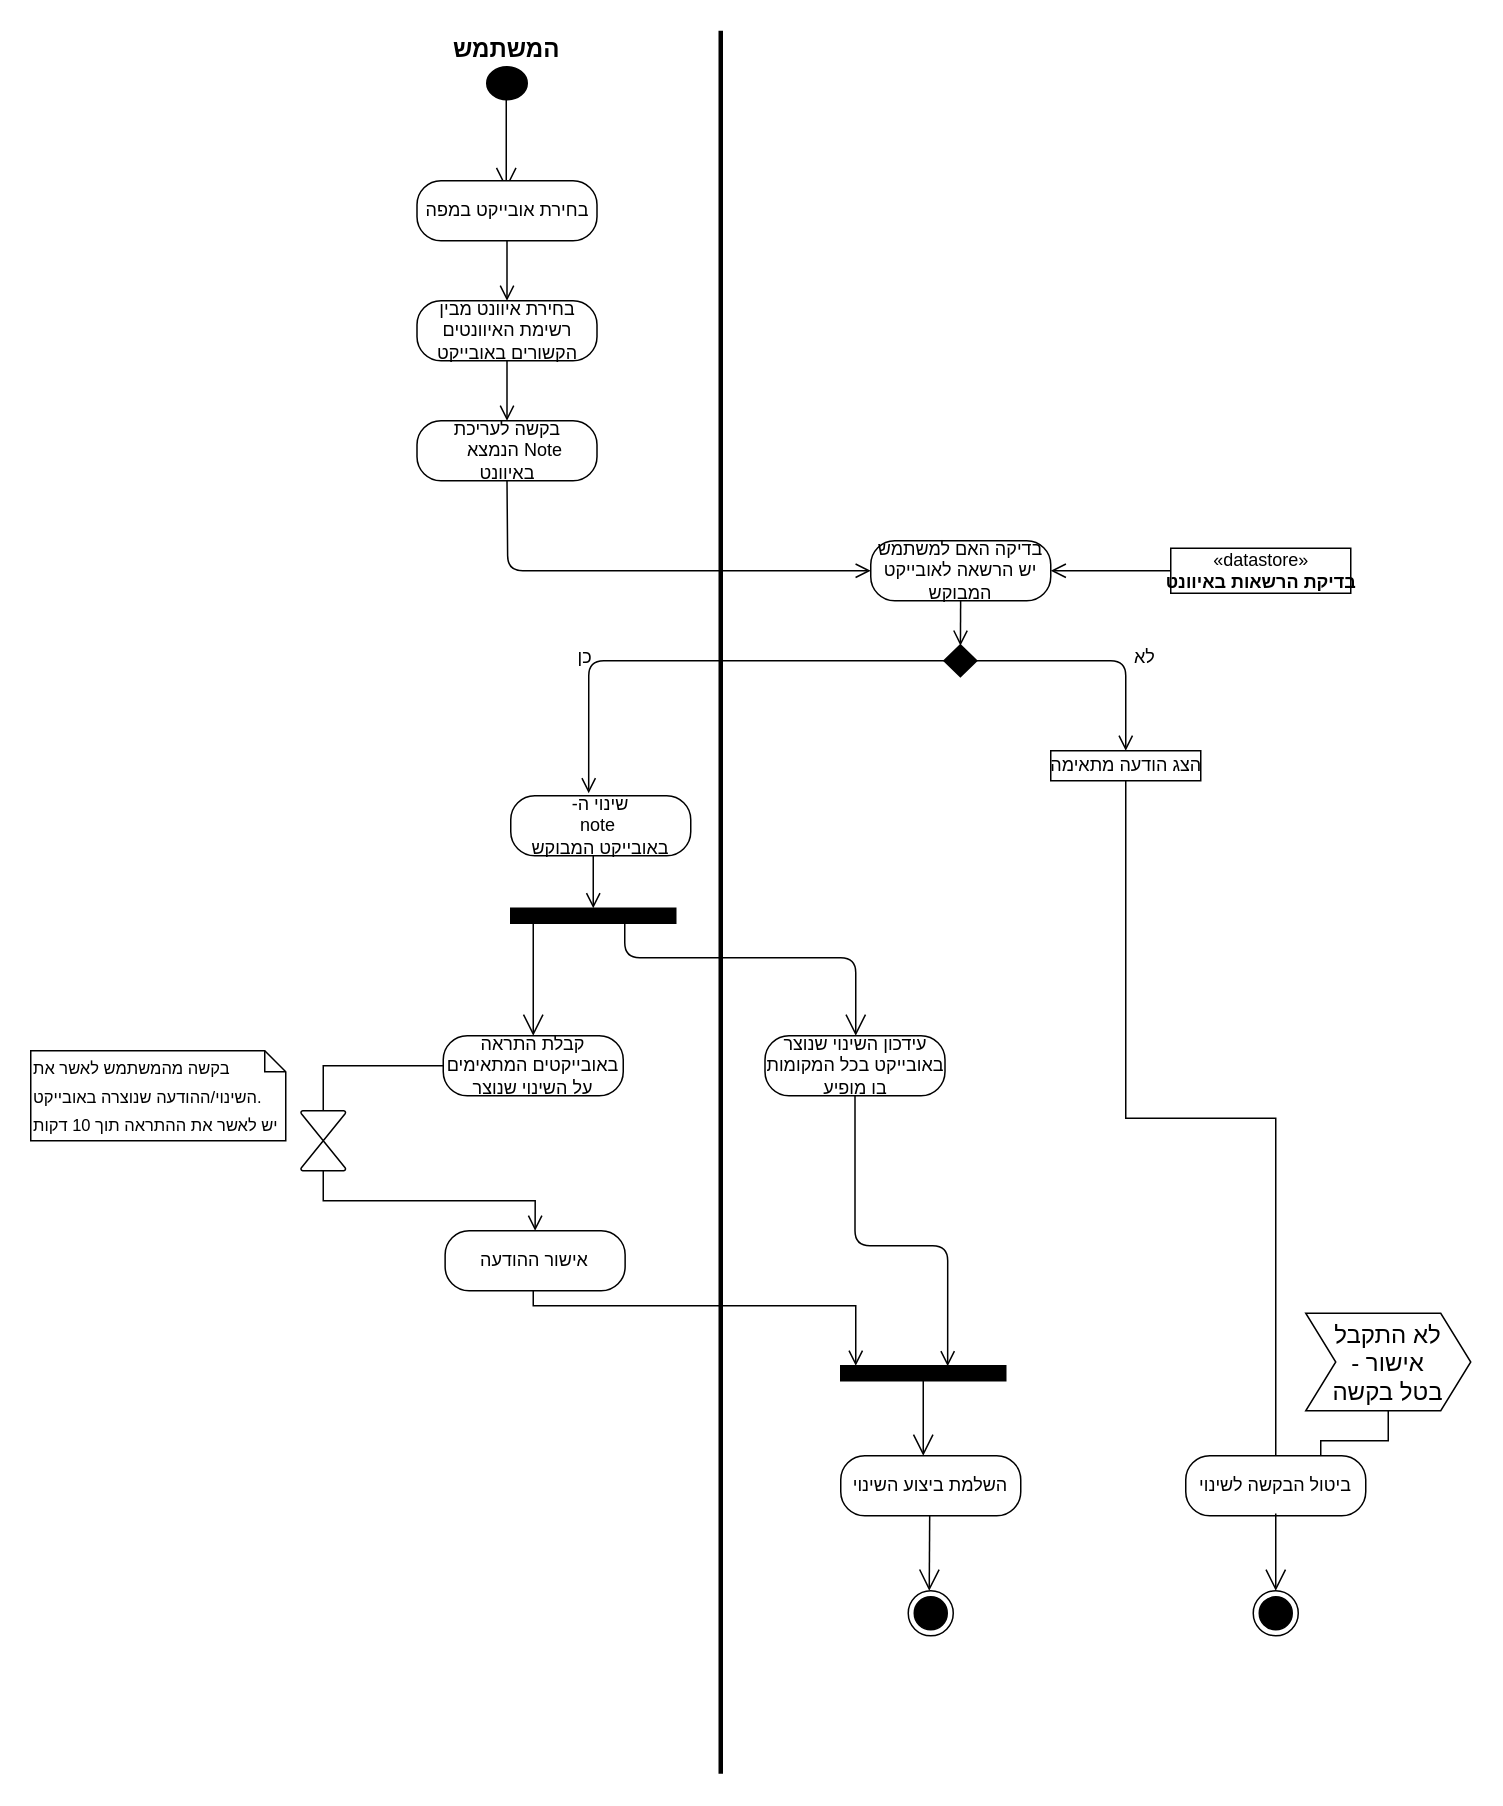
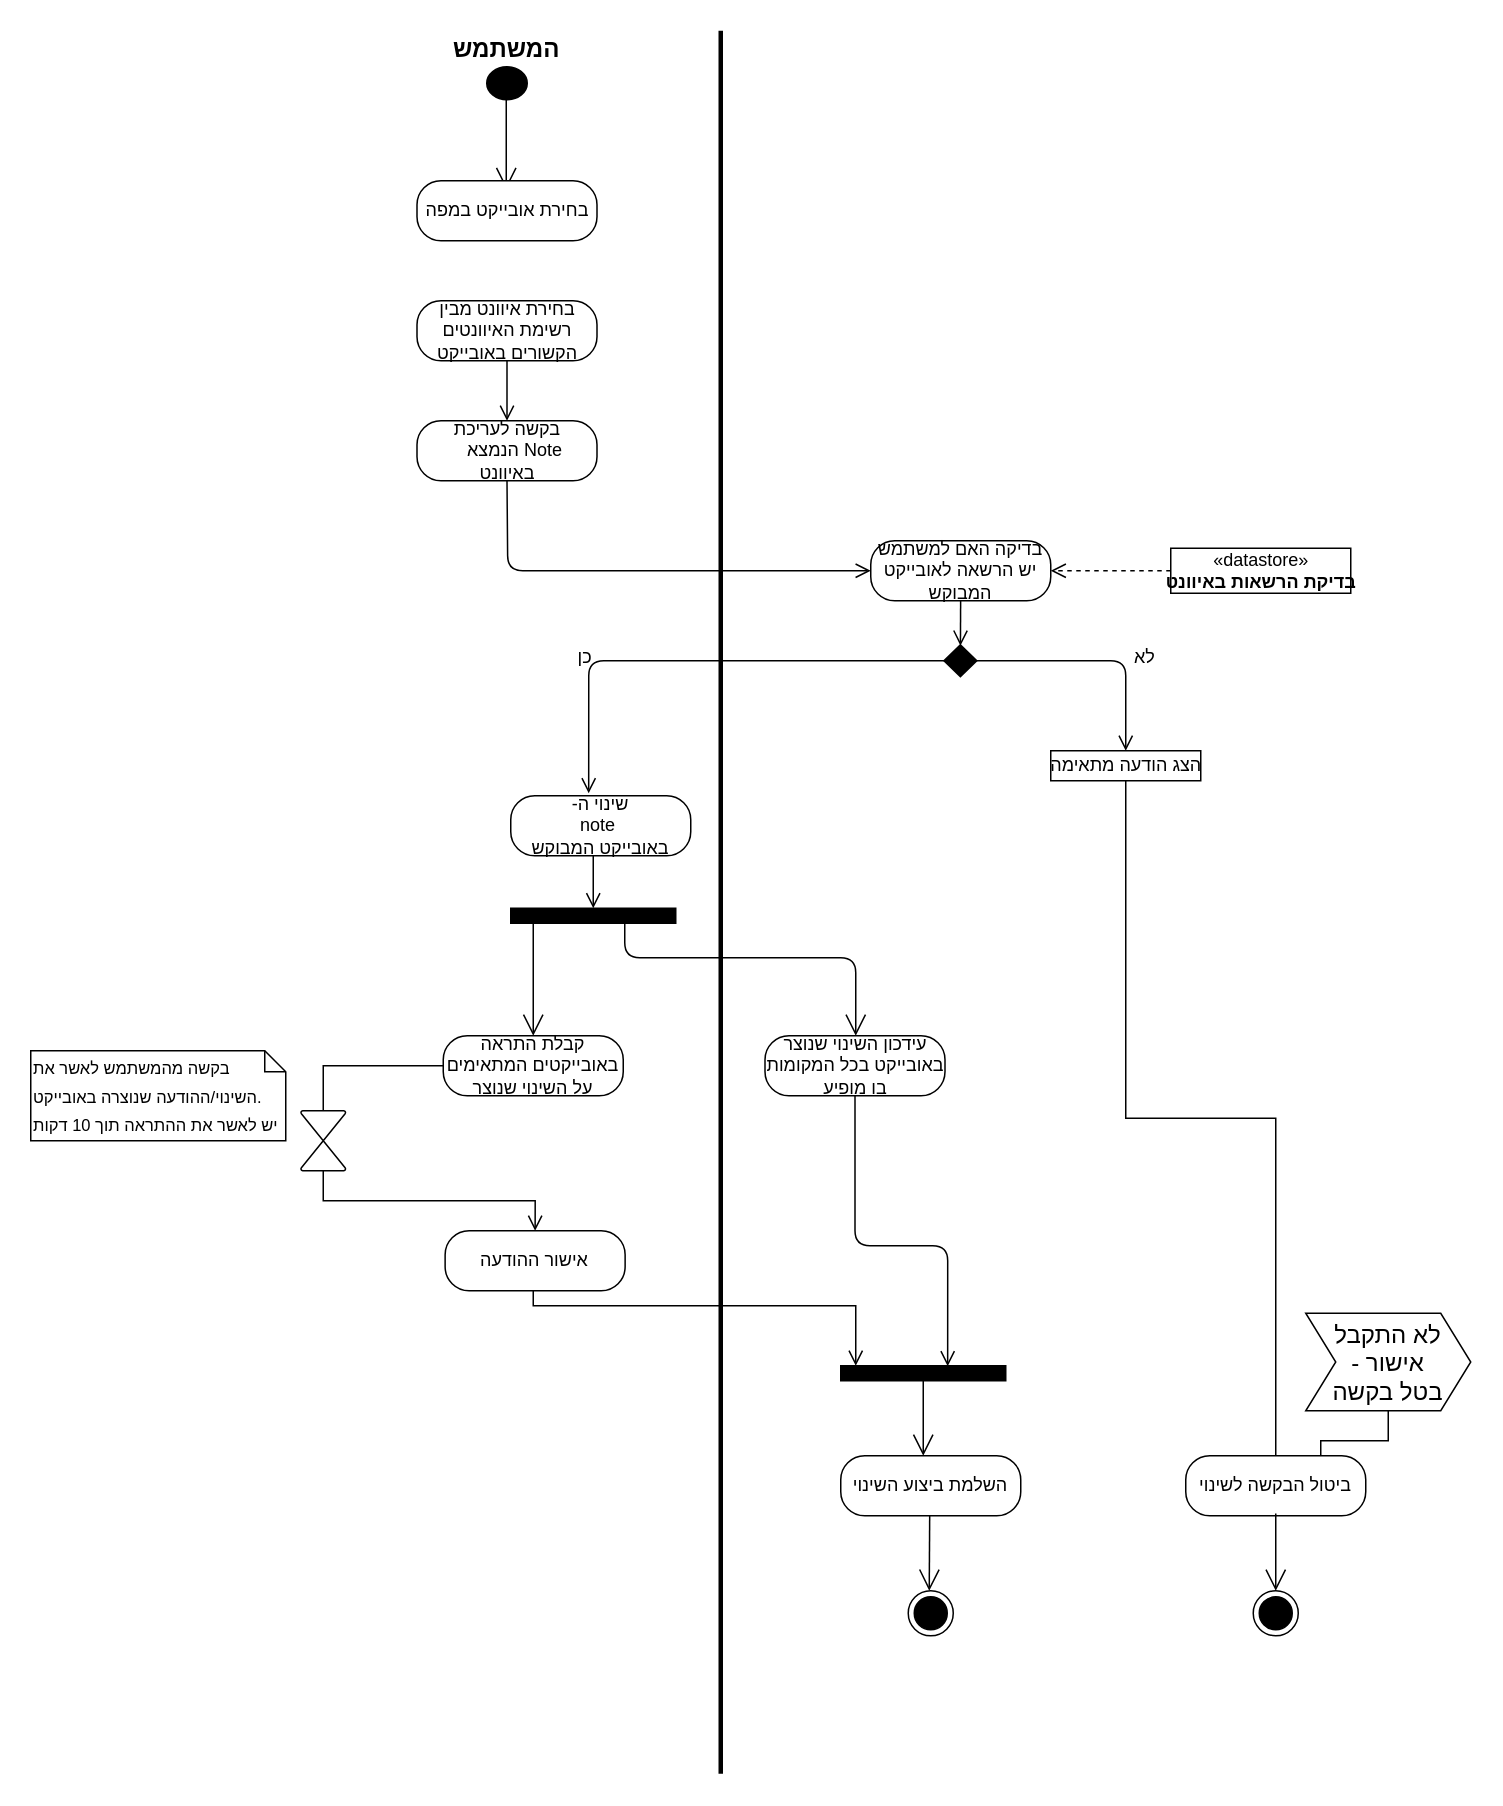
- <mxCell id="6" value="" style="edgeStyle=orthogonalEdgeStyle;orthogonalLoop=1;jettySize=auto;html=1;endArrow=open;endSize=8;strokeColor=#000000;" edge="1" parent="1" source="7" target="9"><mxGeometry relative="1" as="geometry" /></mxCell>
- <mxCell id="19" value="" style="edgeStyle=orthogonalEdgeStyle;orthogonalLoop=1;jettySize=auto;html=1;endArrow=open;endSize=8;strokeColor=#000000;" edge="1" parent="1" source="20" target="11"><mxGeometry relative="1" as="geometry" /></mxCell>
+ <mxCell id="19" value="" style="edgeStyle=orthogonalEdgeStyle;orthogonalLoop=1;jettySize=auto;html=1;endArrow=open;endSize=8;strokeColor=#000000;dashed=1;" edge="1" parent="1" source="20" target="11"><mxGeometry relative="1" as="geometry" /></mxCell>
